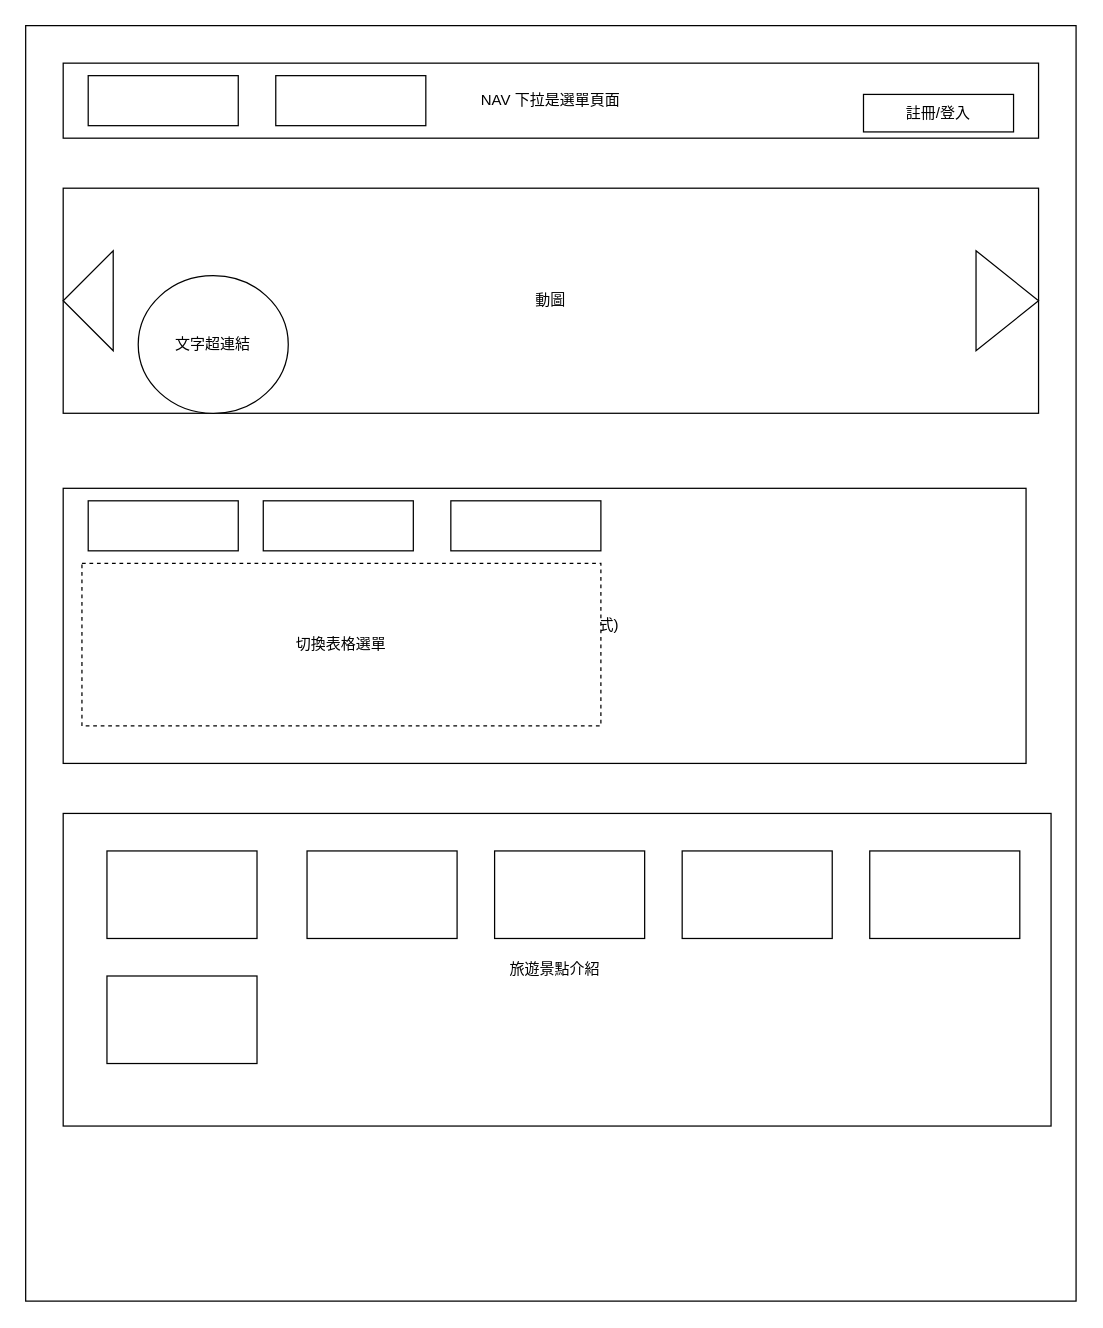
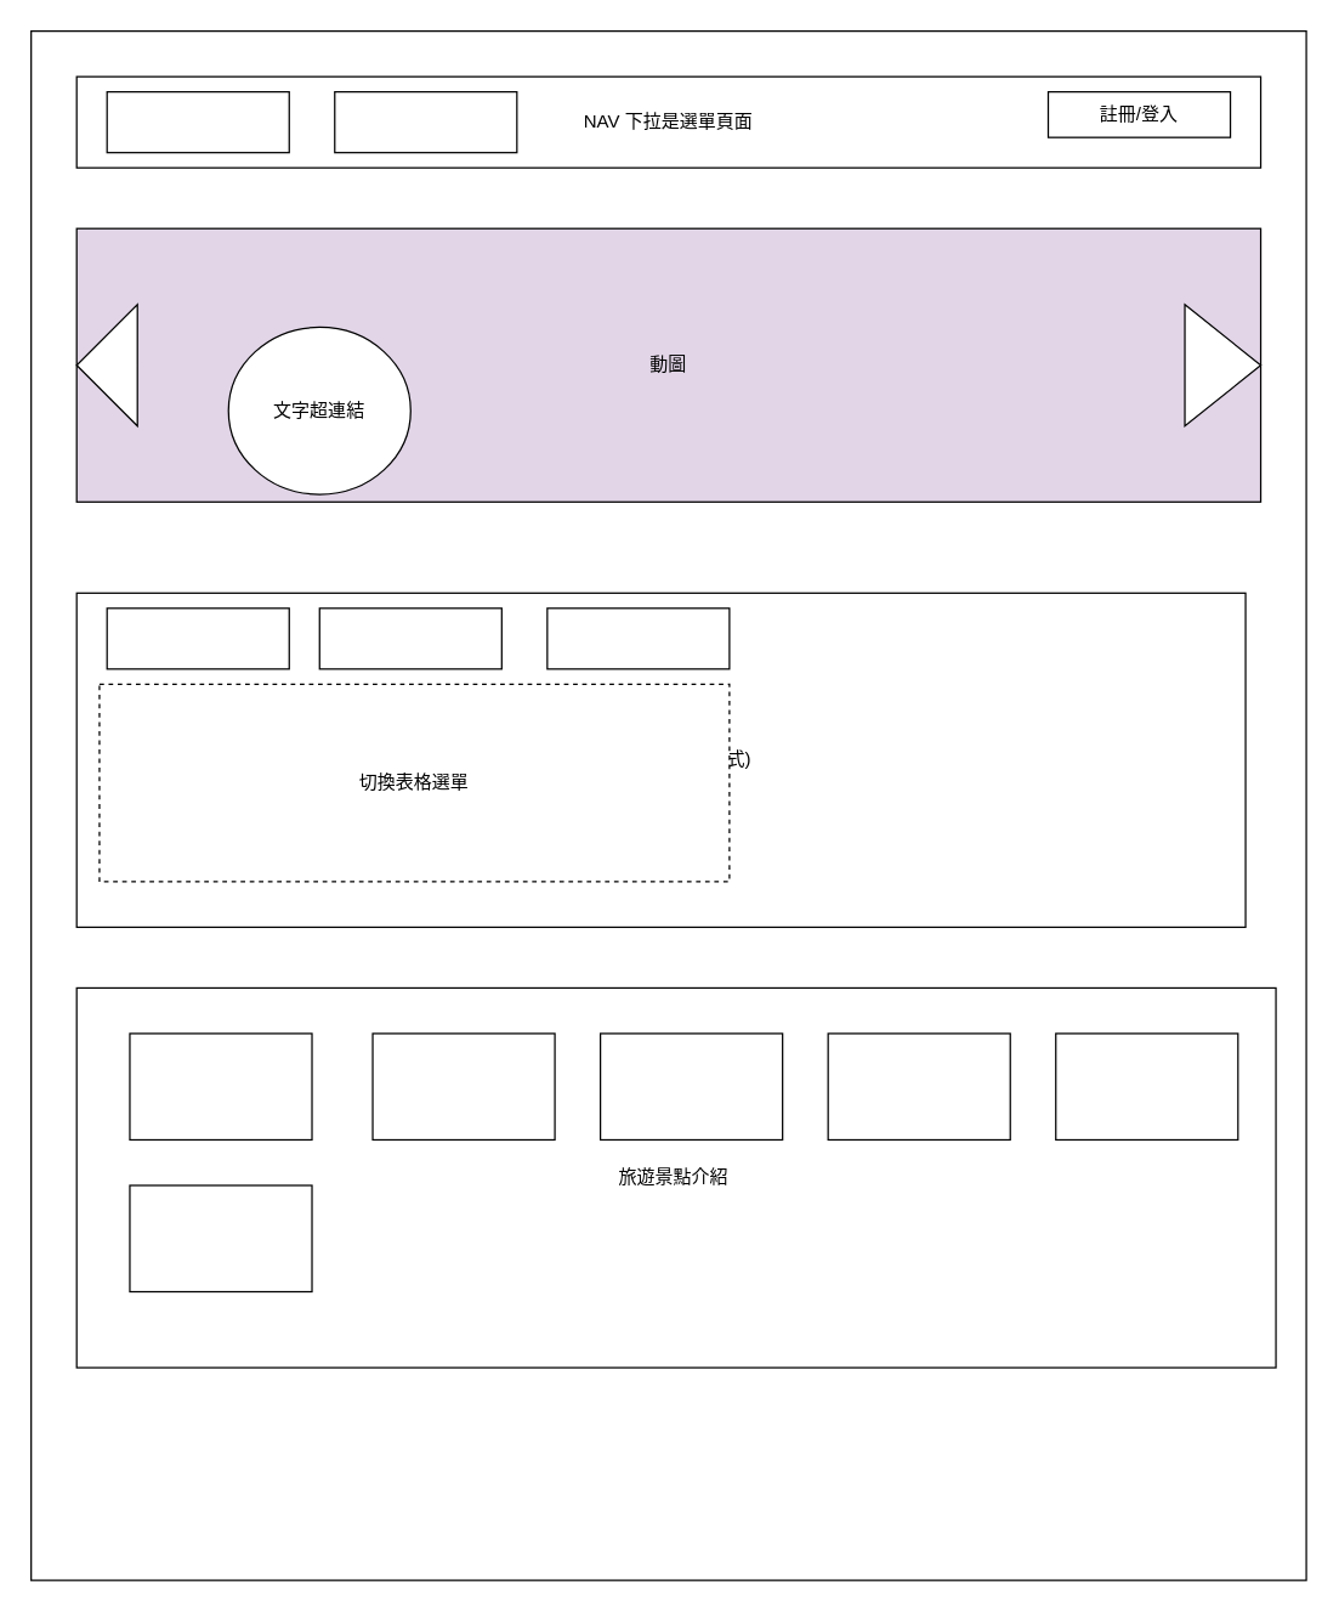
- <mxCell id="10" value="註冊/登入" style="rounded=0;whiteSpace=wrap;html=1;" parent="1" vertex="1"><mxGeometry x="690" y="75" width="120" height="30" as="geometry" /></mxCell>
+ <mxCell id="10" value="註冊/登入" style="rounded=0;whiteSpace=wrap;html=1;" parent="1" vertex="1"><mxGeometry x="690" y="60" width="120" height="30" as="geometry" /></mxCell>
- <mxCell id="4" value="動圖" style="rounded=0;whiteSpace=wrap;html=1;" parent="1" vertex="1"><mxGeometry x="50" y="150" width="780" height="180" as="geometry" /></mxCell>
+ <mxCell id="4" value="動圖" style="rounded=0;whiteSpace=wrap;html=1;fillColor=#e1d5e7;" parent="1" vertex="1"><mxGeometry x="50" y="150" width="780" height="180" as="geometry" /></mxCell>
- <mxCell id="11" value="文字超連結" style="ellipse;whiteSpace=wrap;html=1;" parent="1" vertex="1"><mxGeometry y="220" width="120" height="110" as="geometry" x="110" /></mxCell>
+ <mxCell id="11" value="文字超連結" style="ellipse;whiteSpace=wrap;html=1;" parent="1" vertex="1"><mxGeometry x="150" y="215" width="120" height="110" as="geometry" /></mxCell>
